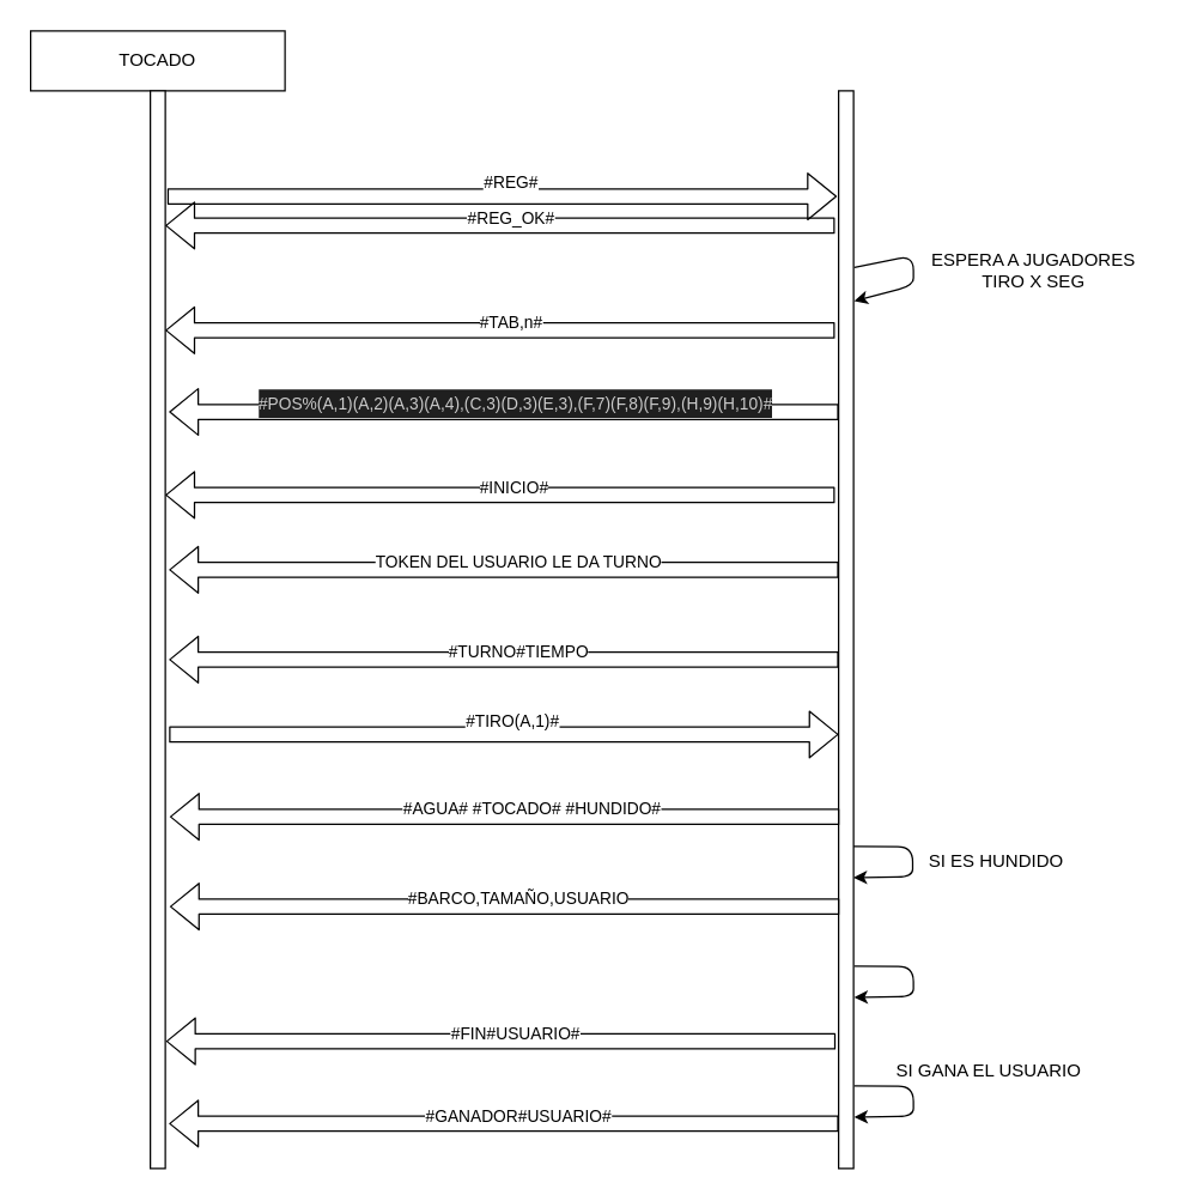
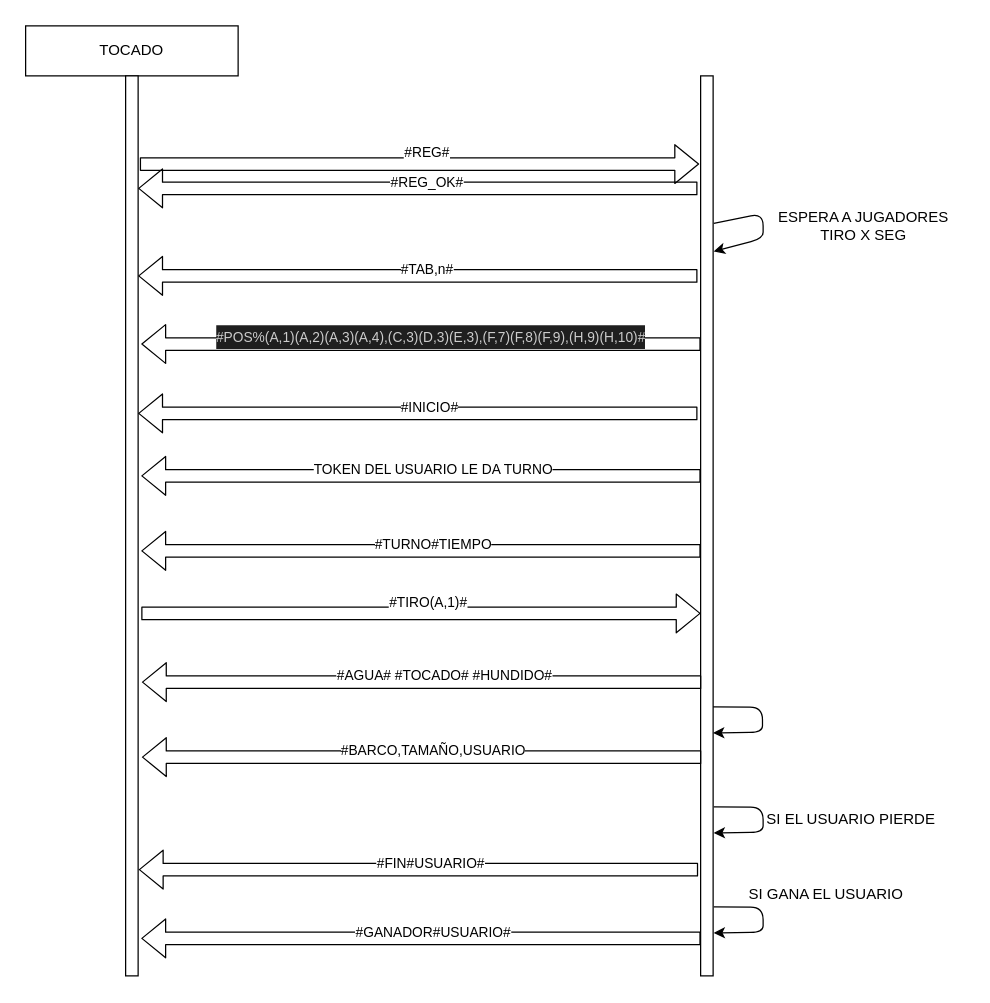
- <mxCell id="30" value="SI ES HUNDIDO" style="text;html=1;align=center;verticalAlign=middle;resizable=0;points=[];autosize=1;strokeColor=none;fillColor=none;" vertex="1" parent="1"><mxGeometry x="610" y="560" width="110" height="30" as="geometry" /></mxCell>
+ <mxCell id="24" value="SI EL USUARIO PIERDE" style="text;html=1;align=center;verticalAlign=middle;resizable=0;points=[];autosize=1;strokeColor=none;fillColor=none;" vertex="1" parent="1"><mxGeometry x="600" y="640" width="160" height="30" as="geometry" /></mxCell>
